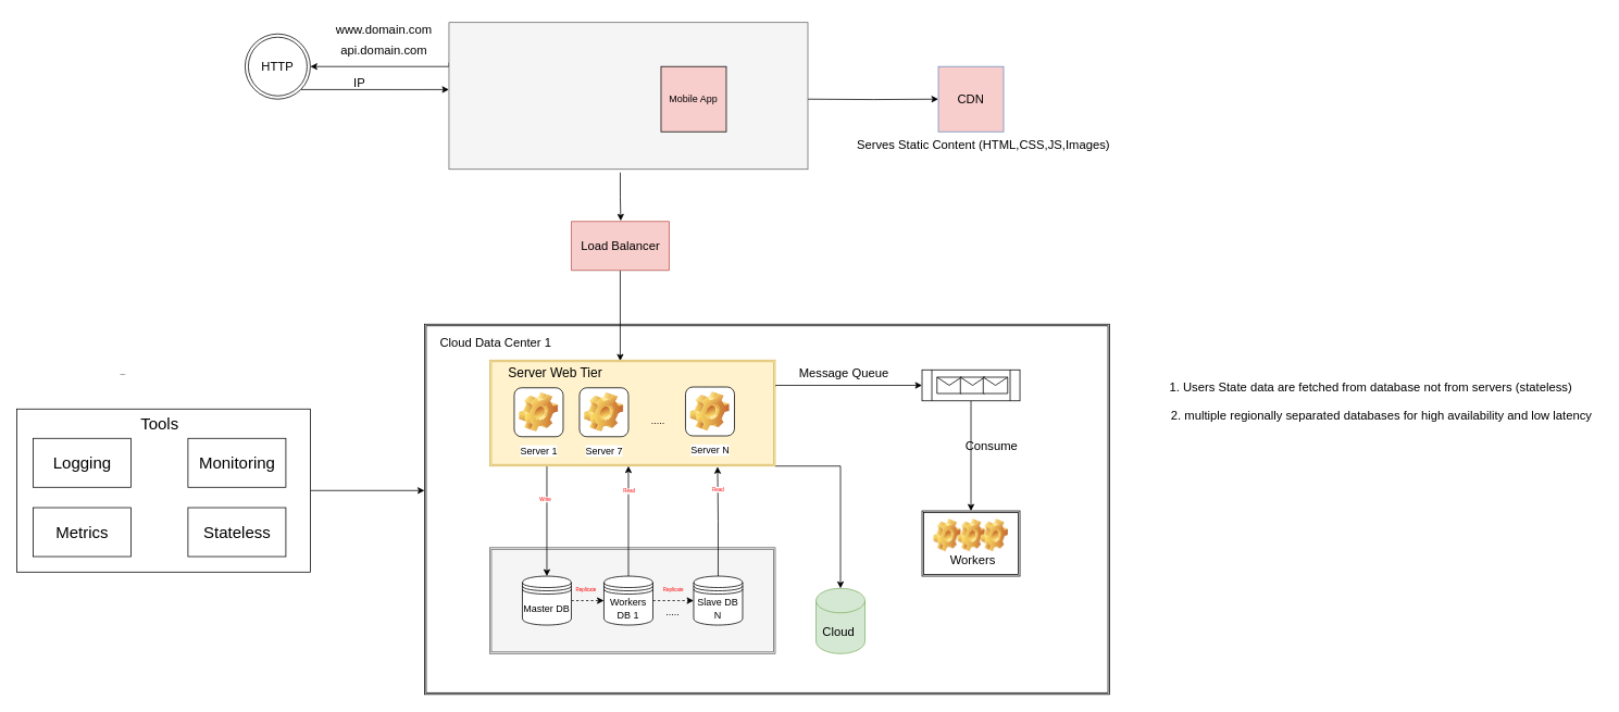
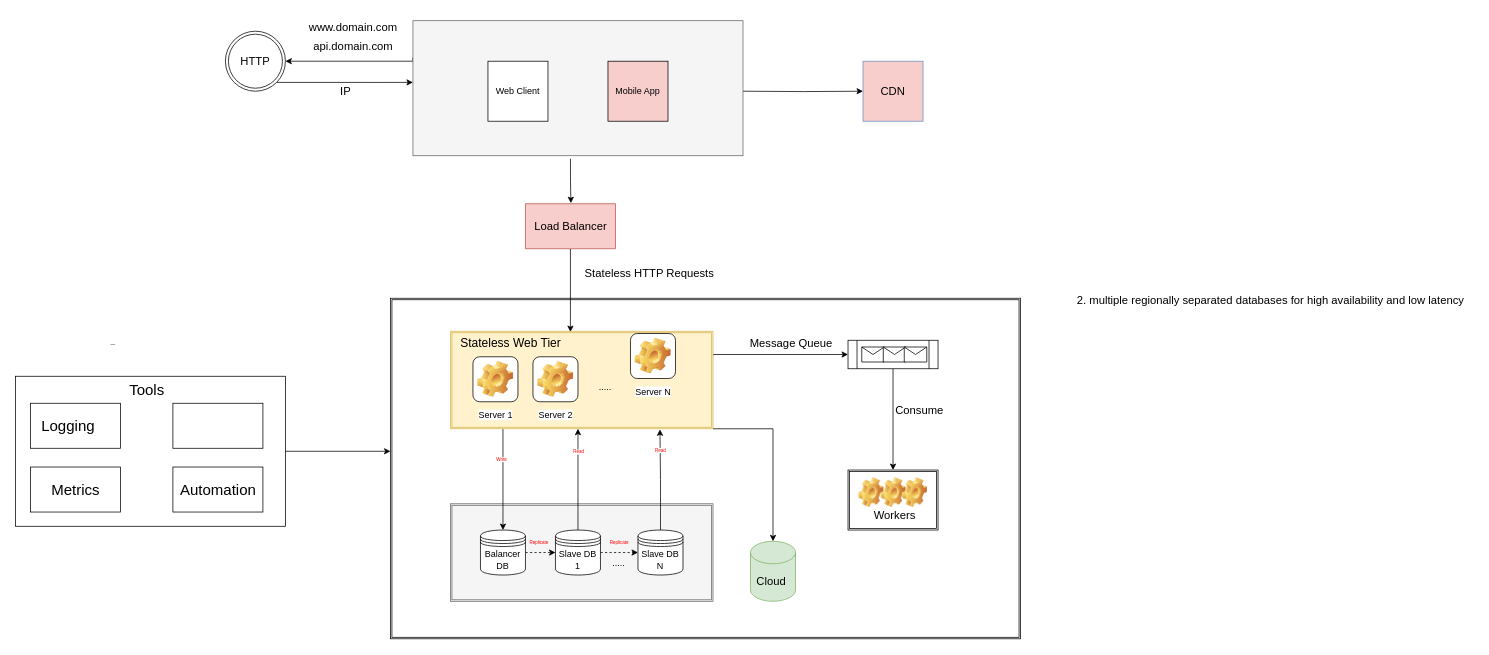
- <mxCell id="43" value="IP" style="text;html=1;align=center;verticalAlign=middle;resizable=0;points=[];autosize=1;strokeColor=none;fillColor=none;fontSize=15;fontColor=#000000;" parent="1" vertex="1"><mxGeometry x="420" y="86" width="40" height="30" as="geometry" /></mxCell>
+ <mxCell id="43" value="IP" style="text;html=1;align=center;verticalAlign=middle;resizable=0;points=[];autosize=1;strokeColor=none;fillColor=none;fontSize=15;fontColor=#000000;" parent="1" vertex="1"><mxGeometry x="440" y="106" width="40" height="30" as="geometry" /></mxCell>
+ <mxCell id="10" value="Web Client" style="whiteSpace=wrap;html=1;aspect=fixed;" parent="1" vertex="1"><mxGeometry x="650" y="81" width="80" height="80" as="geometry" /></mxCell>
- <mxCell id="35" value="Serves Static Content (HTML,CSS,JS,Images)" style="text;html=1;align=center;verticalAlign=middle;resizable=0;points=[];autosize=1;strokeColor=none;fillColor=none;fontSize=15;fontColor=#000000;" parent="1" vertex="1"><mxGeometry x="1040" y="161" width="330" height="30" as="geometry" /></mxCell>
+ <mxCell id="37" value="Stateless HTTP Requests" style="text;html=1;align=center;verticalAlign=middle;resizable=0;points=[];autosize=1;strokeColor=none;fillColor=none;fontSize=15;fontColor=#000000;" parent="1" vertex="1"><mxGeometry x="765" y="348" width="200" height="30" as="geometry" /></mxCell>
- <mxCell id="45" value="Cloud Data Center 1" style="text;html=1;align=center;verticalAlign=middle;resizable=0;points=[];autosize=1;strokeColor=none;fillColor=none;fontSize=15;fontColor=#000000;" parent="1" vertex="1"><mxGeometry x="527" y="404" width="160" height="30" as="geometry" /></mxCell>
- <mxCell id="70" value="&lt;font style=&quot;font-size: 16px;&quot;&gt;Server Web Tier&lt;/font&gt;" style="text;html=1;align=center;verticalAlign=middle;resizable=0;points=[];autosize=1;strokeColor=none;fillColor=none;fontSize=20;" vertex="1" parent="1"><mxGeometry x="600" y="435" width="160" height="40" as="geometry" /></mxCell>
+ <mxCell id="70" value="&lt;font style=&quot;font-size: 16px;&quot;&gt;Stateless Web Tier&lt;/font&gt;" style="text;html=1;align=center;verticalAlign=middle;resizable=0;points=[];autosize=1;strokeColor=none;fillColor=none;fontSize=20;" vertex="1" parent="1"><mxGeometry x="600" y="435" width="160" height="40" as="geometry" /></mxCell>
- <mxCell id="52" value="Message Queue" style="text;html=1;align=center;verticalAlign=middle;resizable=0;points=[];autosize=1;strokeColor=none;fillColor=none;fontSize=15;fontColor=#000000;" parent="1" vertex="1"><mxGeometry x="969" y="441" width="130" height="30" as="geometry" /></mxCell>
+ <mxCell id="52" value="Message Queue" style="text;html=1;align=center;verticalAlign=middle;resizable=0;points=[];autosize=1;strokeColor=none;fillColor=none;fontSize=15;fontColor=#000000;" parent="1" vertex="1"><mxGeometry x="989" y="441" width="130" height="30" as="geometry" /></mxCell>
- <mxCell id="38" value="1. Users State data are fetched from database not from servers (stateless)" style="text;html=1;align=center;verticalAlign=middle;resizable=0;points=[];autosize=1;strokeColor=none;fillColor=none;fontSize=15;fontColor=#000000;" parent="1" vertex="1"><mxGeometry x="1420" y="459" width="520" height="30" as="geometry" /></mxCell>
- <mxCell id="20" value="Server N" style="icon;html=1;image=img/clipart/Gear_128x128.png" parent="1" vertex="1"><mxGeometry x="840" y="474" width="60" height="60" as="geometry" /></mxCell>
+ <mxCell id="20" value="Server N" style="icon;html=1;image=img/clipart/Gear_128x128.png" parent="1" vertex="1"><mxGeometry x="840" y="444" width="60" height="60" as="geometry" /></mxCell>
- <mxCell id="39" value="2. multiple regionally separated databases for high availability and low latency" style="text;html=1;align=center;verticalAlign=middle;resizable=0;points=[];autosize=1;strokeColor=none;fillColor=none;fontSize=15;fontColor=#000000;" parent="1" vertex="1"><mxGeometry x="1423" y="494" width="540" height="30" as="geometry" /></mxCell>
+ <mxCell id="39" value="2. multiple regionally separated databases for high availability and low latency" style="text;html=1;align=center;verticalAlign=middle;resizable=0;points=[];autosize=1;strokeColor=none;fillColor=none;fontSize=15;fontColor=#000000;" parent="1" vertex="1"><mxGeometry x="1423" y="384" width="540" height="30" as="geometry" /></mxCell>
- <mxCell id="57" value="Consume" style="text;html=1;align=center;verticalAlign=middle;resizable=0;points=[];autosize=1;strokeColor=none;fillColor=none;fontSize=15;fontColor=#000000;" parent="1" vertex="1"><mxGeometry x="1170" y="531" width="90" height="30" as="geometry" /></mxCell>
+ <mxCell id="57" value="Consume" style="text;html=1;align=center;verticalAlign=middle;resizable=0;points=[];autosize=1;strokeColor=none;fillColor=none;fontSize=15;fontColor=#000000;" parent="1" vertex="1"><mxGeometry x="1180" y="531" width="90" height="30" as="geometry" /></mxCell>
- <mxCell id="18" value="Server 7" style="icon;html=1;image=img/clipart/Gear_128x128.png" parent="1" vertex="1"><mxGeometry x="710" y="475" width="60" height="60" as="geometry" /></mxCell>
+ <mxCell id="18" value="Server 2" style="icon;html=1;image=img/clipart/Gear_128x128.png" parent="1" vertex="1"><mxGeometry x="710" y="475" width="60" height="60" as="geometry" /></mxCell>
- <mxCell id="65" value="&lt;font style=&quot;font-size: 20px;&quot;&gt;Logging&lt;/font&gt;" style="text;html=1;align=center;verticalAlign=middle;resizable=0;points=[];autosize=1;strokeColor=none;fillColor=none;" vertex="1" parent="1"><mxGeometry x="55" y="547" width="90" height="40" as="geometry" /></mxCell>
+ <mxCell id="65" value="&lt;font style=&quot;font-size: 20px;&quot;&gt;Logging&lt;/font&gt;" style="text;html=1;align=center;verticalAlign=middle;resizable=0;points=[];autosize=1;strokeColor=none;fillColor=none;" vertex="1" parent="1"><mxGeometry x="45" y="547" width="90" height="40" as="geometry" /></mxCell>
- <mxCell id="64" value="&lt;font style=&quot;font-size: 20px;&quot;&gt;Monitoring&lt;/font&gt;" style="text;html=1;align=center;verticalAlign=middle;resizable=0;points=[];autosize=1;strokeColor=none;fillColor=none;" vertex="1" parent="1"><mxGeometry x="230" y="547" width="120" height="40" as="geometry" /></mxCell>
- <mxCell id="66" value="&lt;font style=&quot;font-size: 20px;&quot;&gt;Stateless&lt;/font&gt;" style="text;html=1;align=center;verticalAlign=middle;resizable=0;points=[];autosize=1;strokeColor=none;fillColor=none;" vertex="1" parent="1"><mxGeometry x="230" y="632" width="120" height="40" as="geometry" /></mxCell>
+ <mxCell id="66" value="&lt;font style=&quot;font-size: 20px;&quot;&gt;Automation&lt;/font&gt;" style="text;html=1;align=center;verticalAlign=middle;resizable=0;points=[];autosize=1;strokeColor=none;fillColor=none;" vertex="1" parent="1"><mxGeometry x="230" y="632" width="120" height="40" as="geometry" /></mxCell>
- <mxCell id="22" value="Master DB" style="shape=datastore;whiteSpace=wrap;html=1;" parent="1" vertex="1"><mxGeometry x="640" y="706" width="60" height="60" as="geometry" /></mxCell>
+ <mxCell id="22" value="Balancer DB" style="shape=datastore;whiteSpace=wrap;html=1;" parent="1" vertex="1"><mxGeometry x="640" y="706" width="60" height="60" as="geometry" /></mxCell>
- <mxCell id="26" value="Workers DB 1" style="shape=datastore;whiteSpace=wrap;html=1;" parent="1" vertex="1"><mxGeometry x="740" y="706" width="60" height="60" as="geometry" /></mxCell>
+ <mxCell id="26" value="Slave DB 1" style="shape=datastore;whiteSpace=wrap;html=1;" parent="1" vertex="1"><mxGeometry x="740" y="706" width="60" height="60" as="geometry" /></mxCell>
